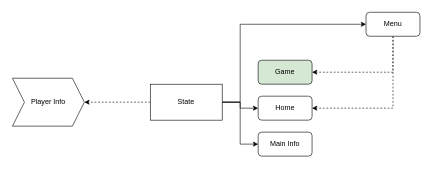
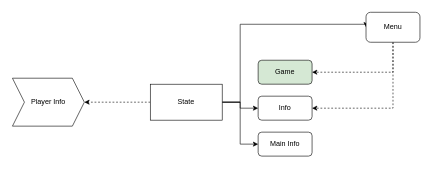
- <mxCell id="13" value="Menu" style="rounded=1;whiteSpace=wrap;html=1;" vertex="1" parent="1"><mxGeometry x="610" y="20" width="90" height="40" as="geometry" /></mxCell>
+ <mxCell id="13" value="Menu" style="rounded=1;whiteSpace=wrap;html=1;" vertex="1" parent="1"><mxGeometry x="610" y="20" width="90" height="50" as="geometry" /></mxCell>
- <mxCell id="9" value="Home" style="rounded=1;whiteSpace=wrap;html=1;" vertex="1" parent="1"><mxGeometry x="430" y="160" width="90" height="40" as="geometry" /></mxCell>
+ <mxCell id="9" value="Info" style="rounded=1;whiteSpace=wrap;html=1;" vertex="1" parent="1"><mxGeometry x="430" y="160" width="90" height="40" as="geometry" /></mxCell>
